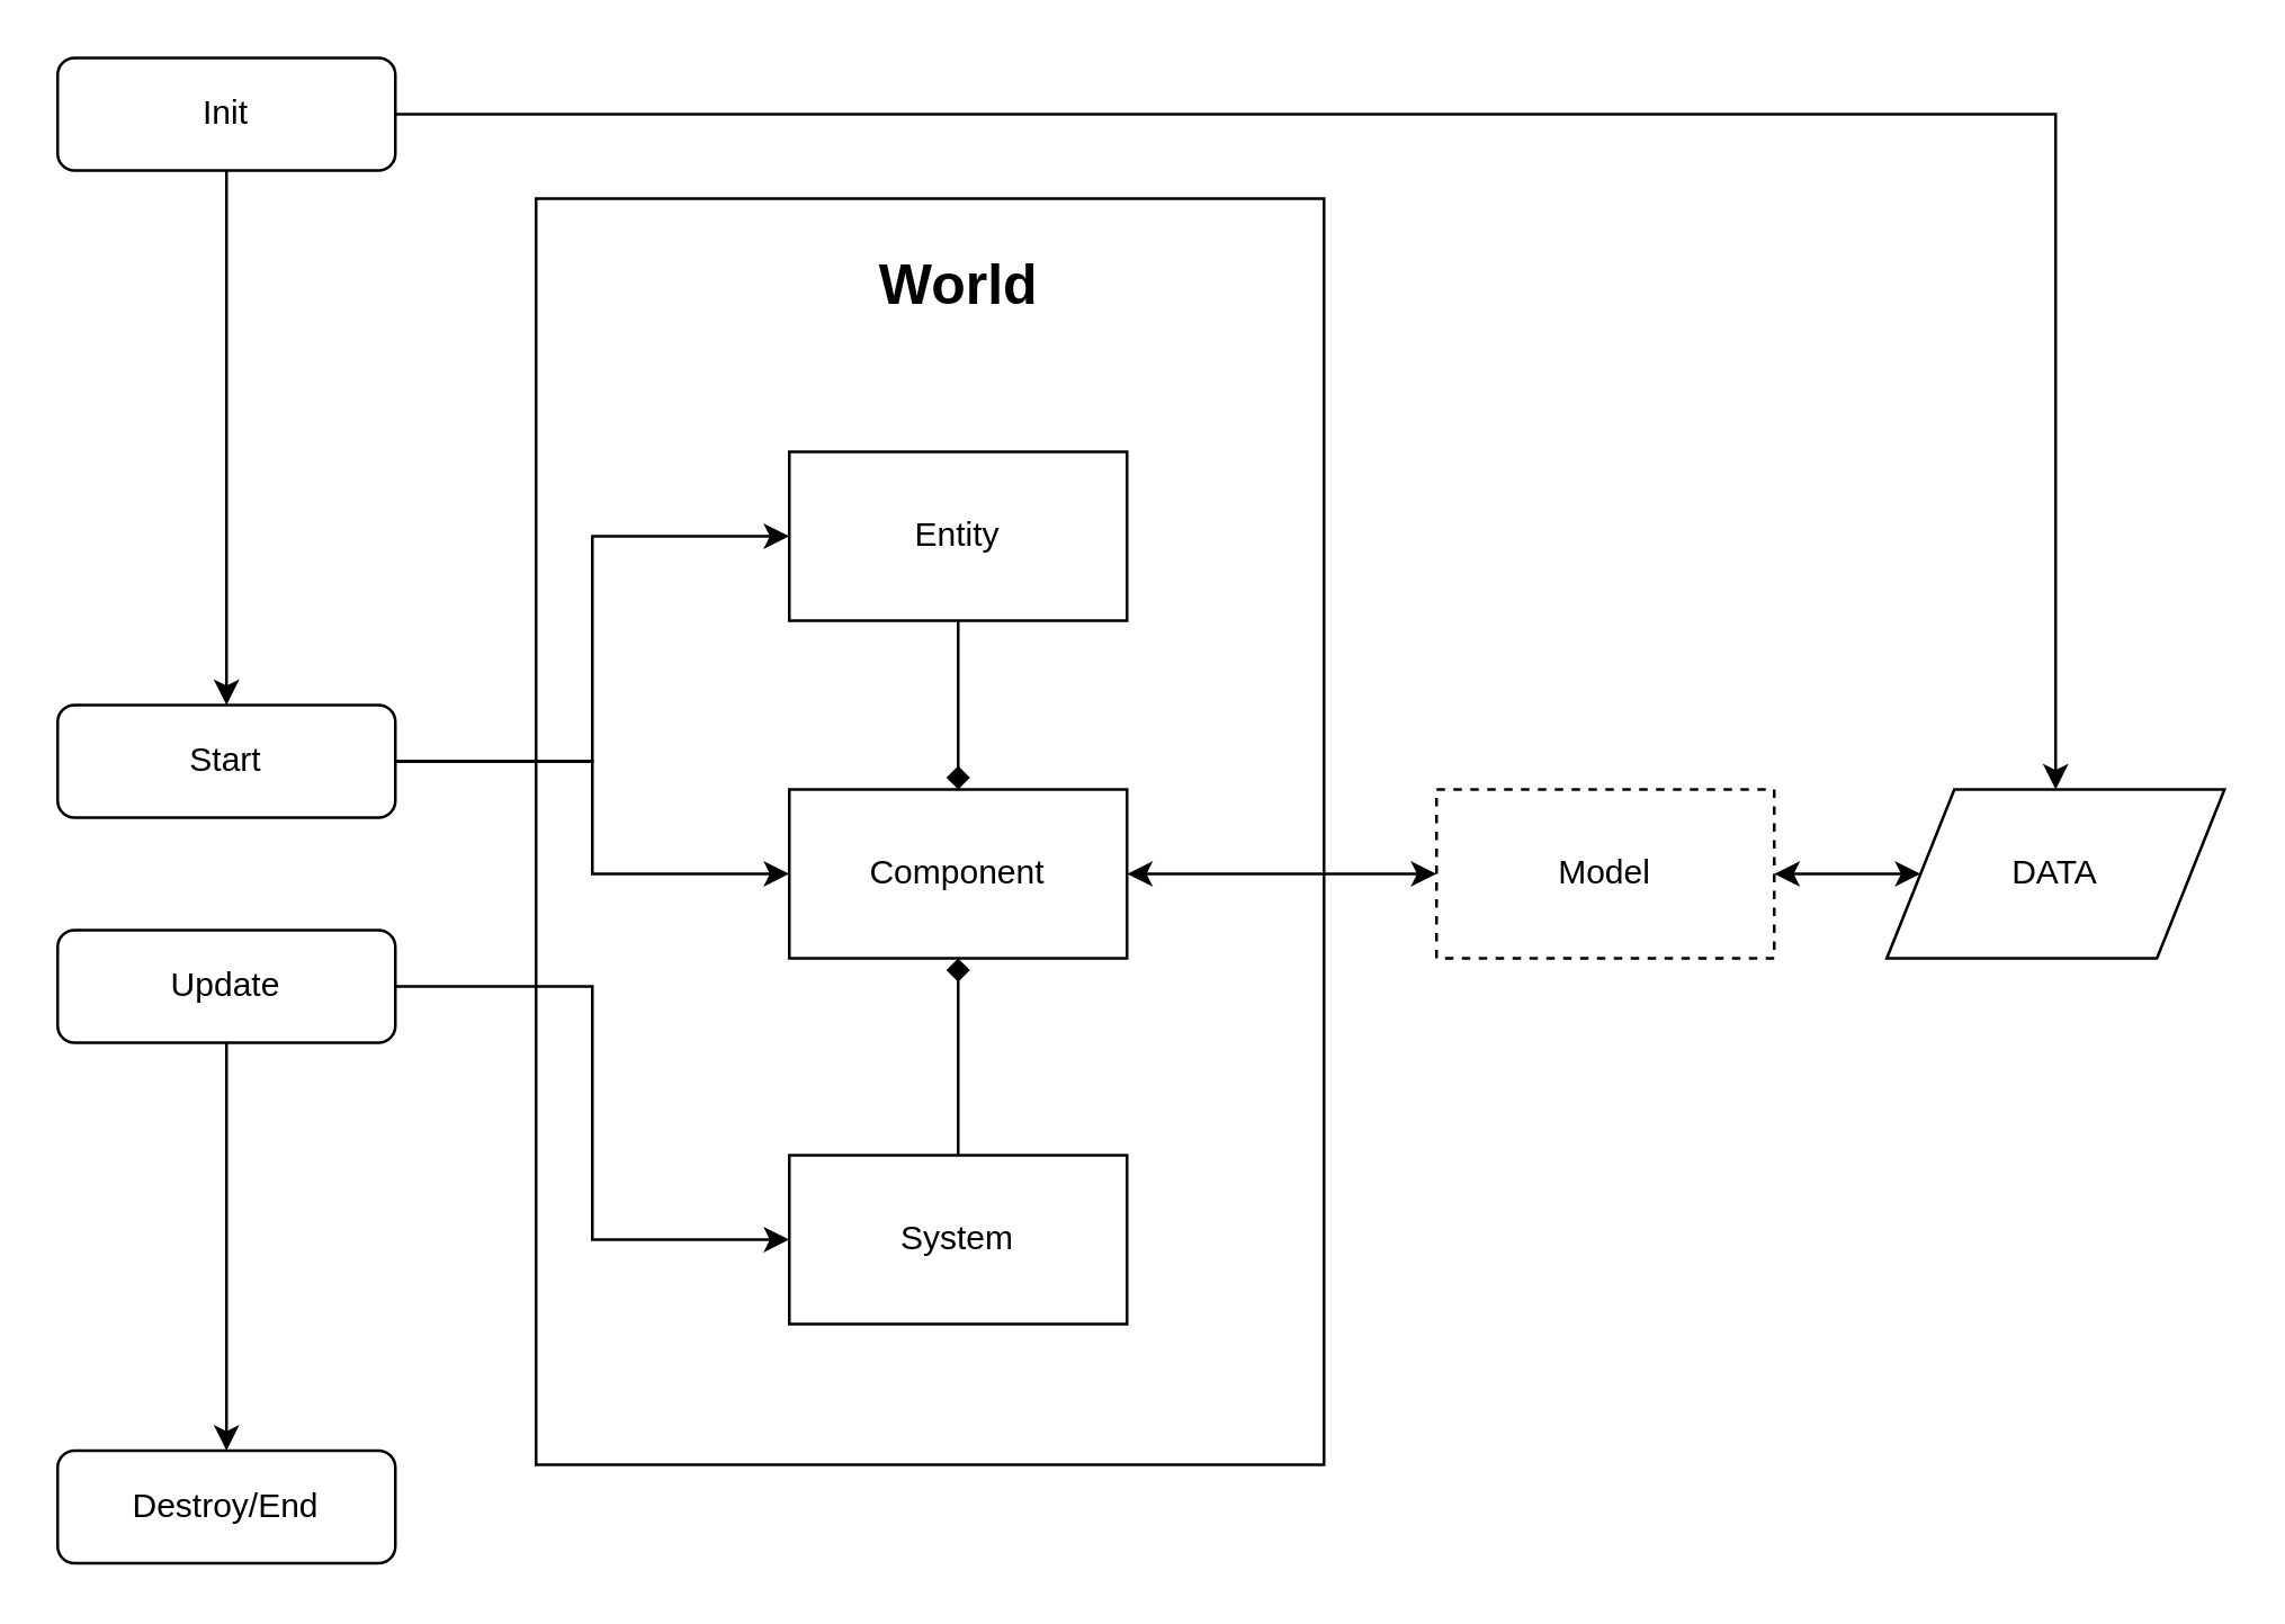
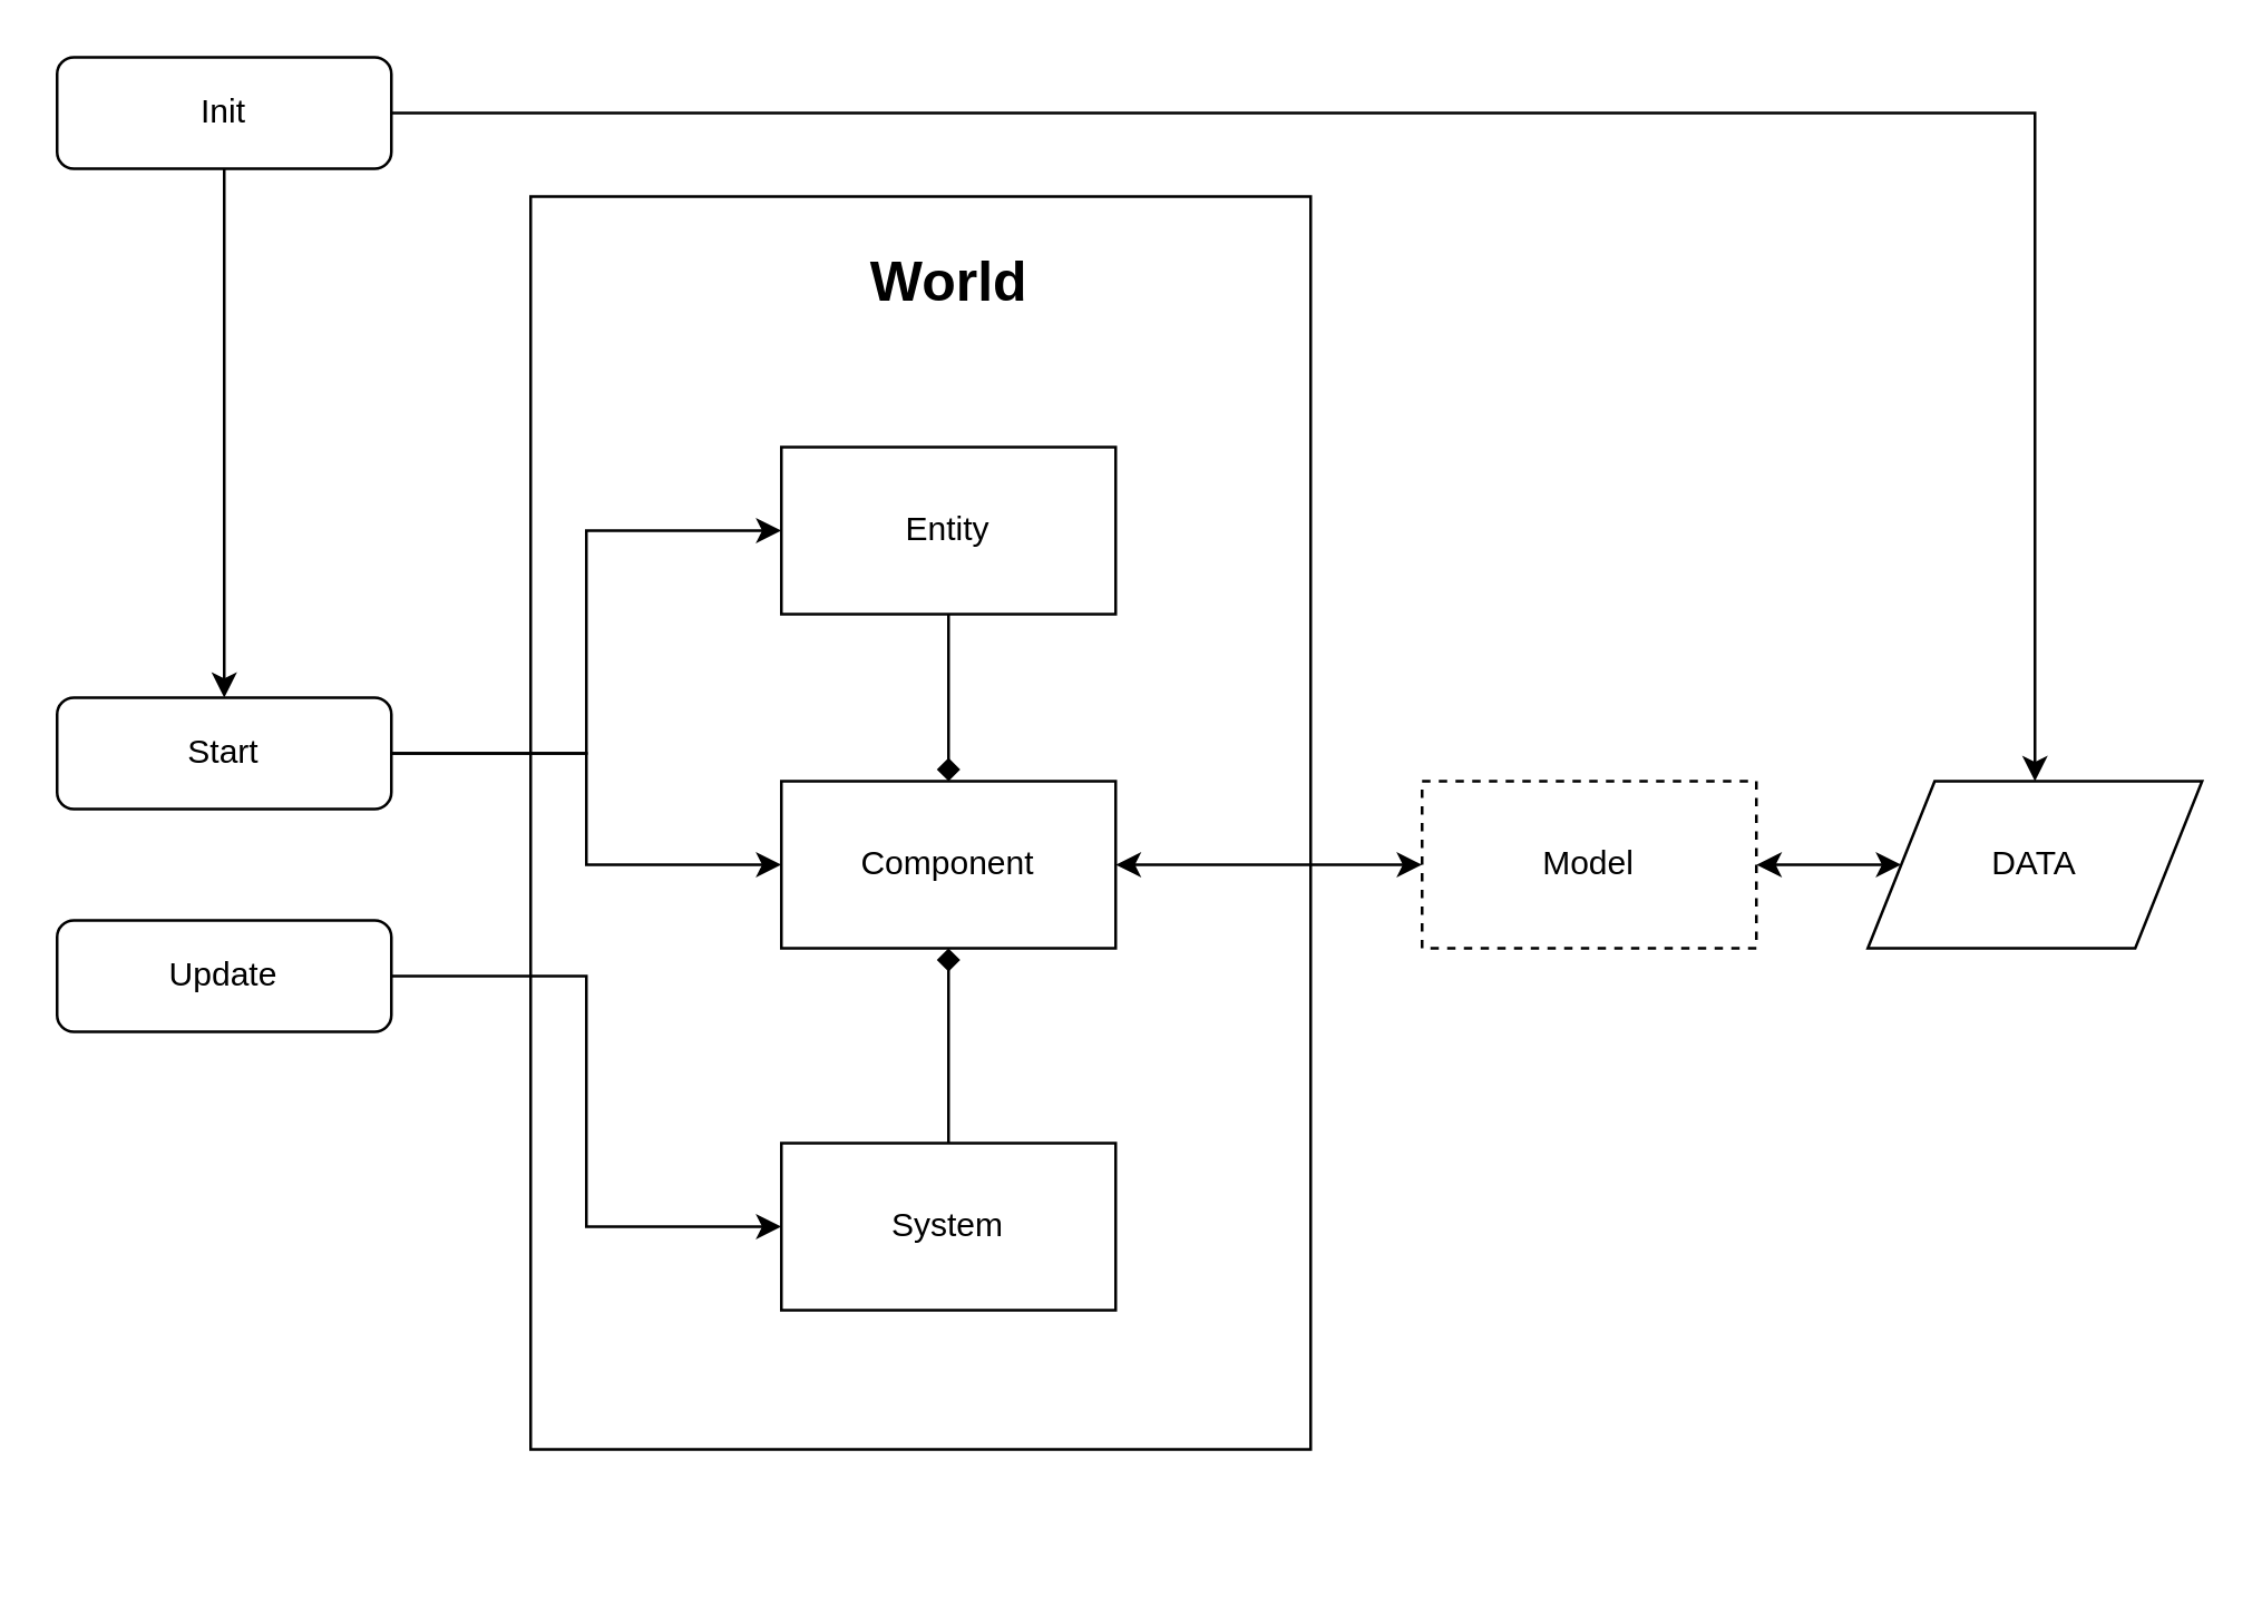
- <mxCell id="9" style="edgeStyle=orthogonalEdgeStyle;rounded=0;orthogonalLoop=1;jettySize=auto;html=1;entryX=0.5;entryY=0;entryDx=0;entryDy=0;" edge="1" parent="1" source="11" target="12"><mxGeometry relative="1" as="geometry" /></mxCell>
- <mxCell id="12" value="Destroy/End" style="rounded=1;whiteSpace=wrap;html=1;fontSize=12;glass=0;strokeWidth=1;shadow=0;" vertex="1" parent="1"><mxGeometry x="20" y="515" width="120" height="40" as="geometry" /></mxCell>
